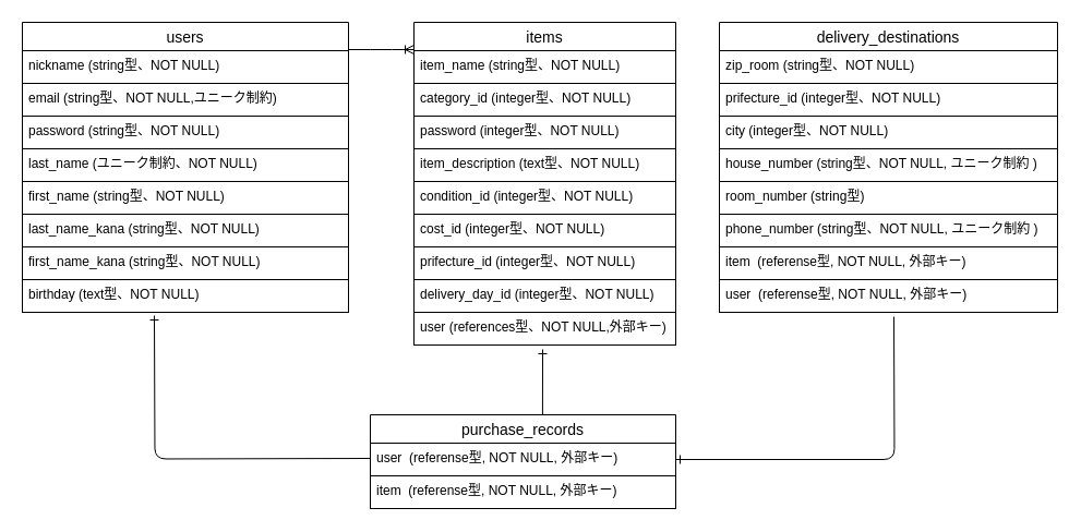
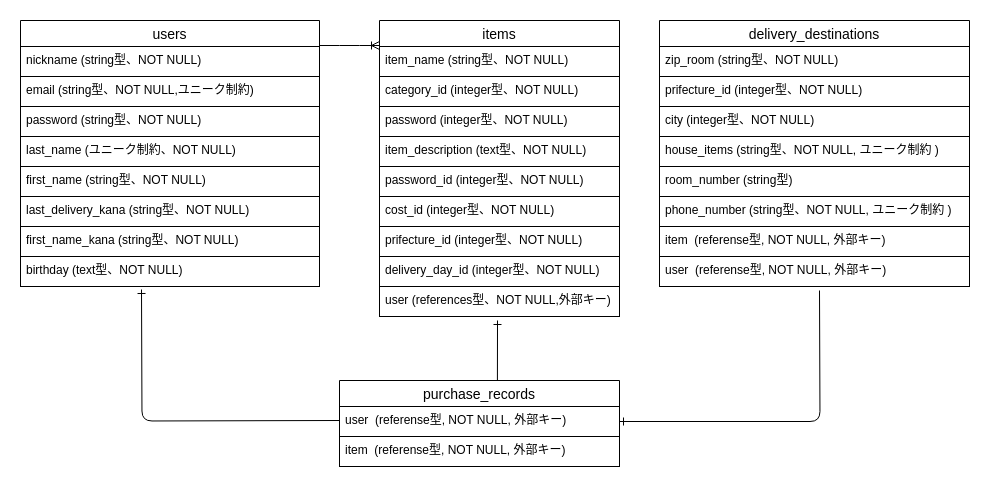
- <mxCell id="29" value="house_number (string型、NOT NULL, ユニーク制約 )" style="text;strokeColor=#000000;fillColor=none;spacingLeft=4;spacingRight=4;overflow=hidden;rotatable=0;points=[[0,0.5],[1,0.5]];portConstraint=eastwest;fontSize=12;" parent="25" vertex="1"><mxGeometry y="116" width="310" height="30" as="geometry" /></mxCell>
+ <mxCell id="29" value="house_items (string型、NOT NULL, ユニーク制約 )" style="text;strokeColor=#000000;fillColor=none;spacingLeft=4;spacingRight=4;overflow=hidden;rotatable=0;points=[[0,0.5],[1,0.5]];portConstraint=eastwest;fontSize=12;" parent="25" vertex="1"><mxGeometry y="116" width="310" height="30" as="geometry" /></mxCell>
- <mxCell id="17" value="condition_id (integer型、NOT NULL)" style="text;strokeColor=#000000;fillColor=none;spacingLeft=4;spacingRight=4;overflow=hidden;rotatable=0;points=[[0,0.5],[1,0.5]];portConstraint=eastwest;fontSize=12;" parent="12" vertex="1"><mxGeometry y="146" width="240" height="30" as="geometry" /></mxCell>
+ <mxCell id="17" value="password_id (integer型、NOT NULL)" style="text;strokeColor=#000000;fillColor=none;spacingLeft=4;spacingRight=4;overflow=hidden;rotatable=0;points=[[0,0.5],[1,0.5]];portConstraint=eastwest;fontSize=12;" parent="12" vertex="1"><mxGeometry y="146" width="240" height="30" as="geometry" /></mxCell>
- <mxCell id="8" value="last_name_kana (string型、NOT NULL)" style="text;strokeColor=#000000;fillColor=none;spacingLeft=4;spacingRight=4;overflow=hidden;rotatable=0;points=[[0,0.5],[1,0.5]];portConstraint=eastwest;fontSize=12;" parent="2" vertex="1"><mxGeometry y="176" width="299" height="30" as="geometry" /></mxCell>
+ <mxCell id="8" value="last_delivery_kana (string型、NOT NULL)" style="text;strokeColor=#000000;fillColor=none;spacingLeft=4;spacingRight=4;overflow=hidden;rotatable=0;points=[[0,0.5],[1,0.5]];portConstraint=eastwest;fontSize=12;" parent="2" vertex="1"><mxGeometry y="176" width="299" height="30" as="geometry" /></mxCell>
